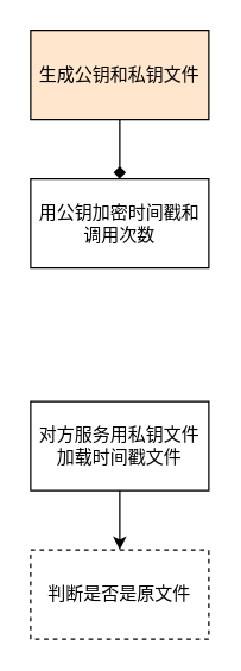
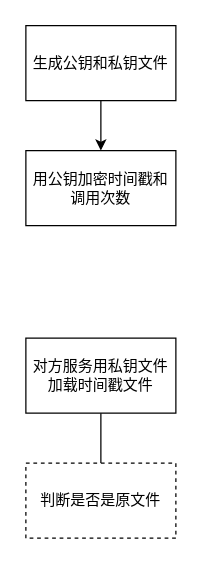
- <mxCell id="3" value="生成公钥和私钥文件" style="rounded=0;whiteSpace=wrap;html=1;fillColor=#ffe6cc;" vertex="1" parent="1"><mxGeometry x="20" y="20" width="120" height="60" as="geometry" /></mxCell>
+ <mxCell id="3" value="生成公钥和私钥文件" style="rounded=0;whiteSpace=wrap;html=1;" vertex="1" parent="1"><mxGeometry x="20" y="20" width="120" height="60" as="geometry" /></mxCell>
- <mxCell id="2" style="edgeStyle=orthogonalEdgeStyle;rounded=0;orthogonalLoop=1;jettySize=auto;html=1;exitX=0.5;exitY=1;exitDx=0;exitDy=0;entryX=0.5;entryY=0;entryDx=0;entryDy=0;endArrow=diamond;" edge="1" parent="1" source="3" target="4"><mxGeometry relative="1" as="geometry" /></mxCell>
+ <mxCell id="2" style="edgeStyle=orthogonalEdgeStyle;rounded=0;orthogonalLoop=1;jettySize=auto;html=1;exitX=0.5;exitY=1;exitDx=0;exitDy=0;entryX=0.5;entryY=0;entryDx=0;entryDy=0;" edge="1" parent="1" source="3" target="4"><mxGeometry relative="1" as="geometry" /></mxCell>
- <mxCell id="5" style="edgeStyle=orthogonalEdgeStyle;rounded=0;orthogonalLoop=1;jettySize=auto;html=1;exitX=0.5;exitY=1;exitDx=0;exitDy=0;entryX=0.5;entryY=0;entryDx=0;entryDy=0;" edge="1" parent="1" source="6" target="7"><mxGeometry relative="1" as="geometry" /></mxCell>
+ <mxCell id="5" style="edgeStyle=orthogonalEdgeStyle;rounded=0;orthogonalLoop=1;jettySize=auto;html=1;exitX=0.5;exitY=1;exitDx=0;exitDy=0;entryX=0.5;entryY=0;entryDx=0;entryDy=0;endArrow=none;" edge="1" parent="1" source="6" target="7"><mxGeometry relative="1" as="geometry" /></mxCell>
